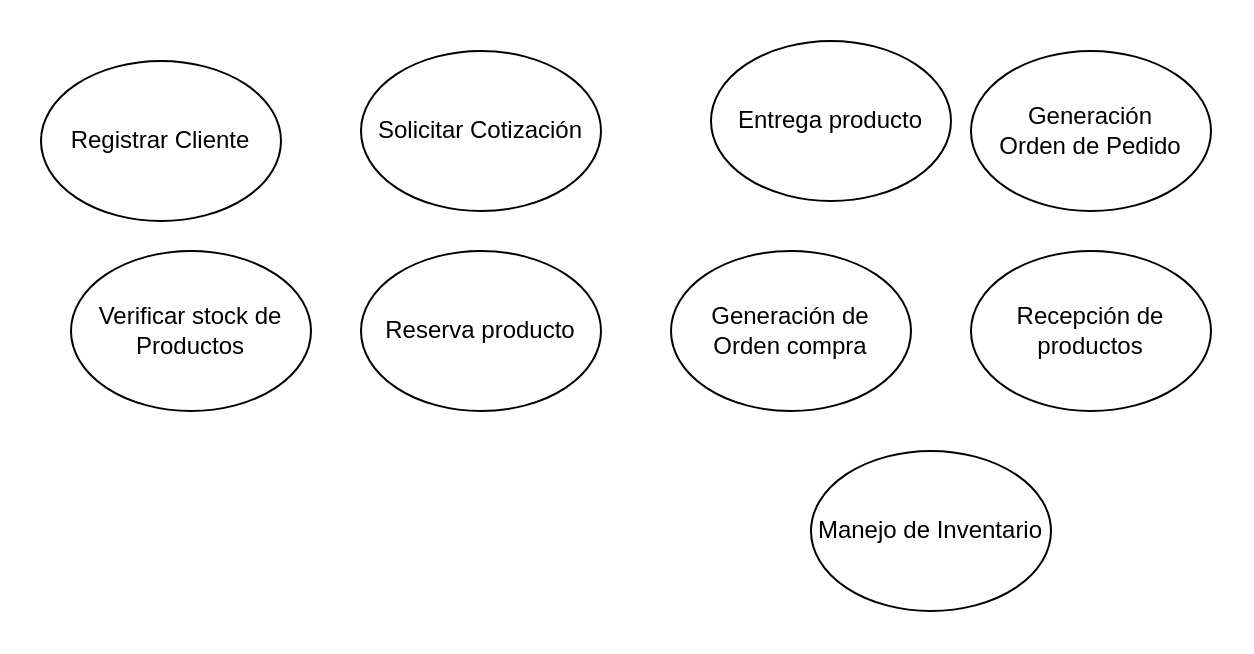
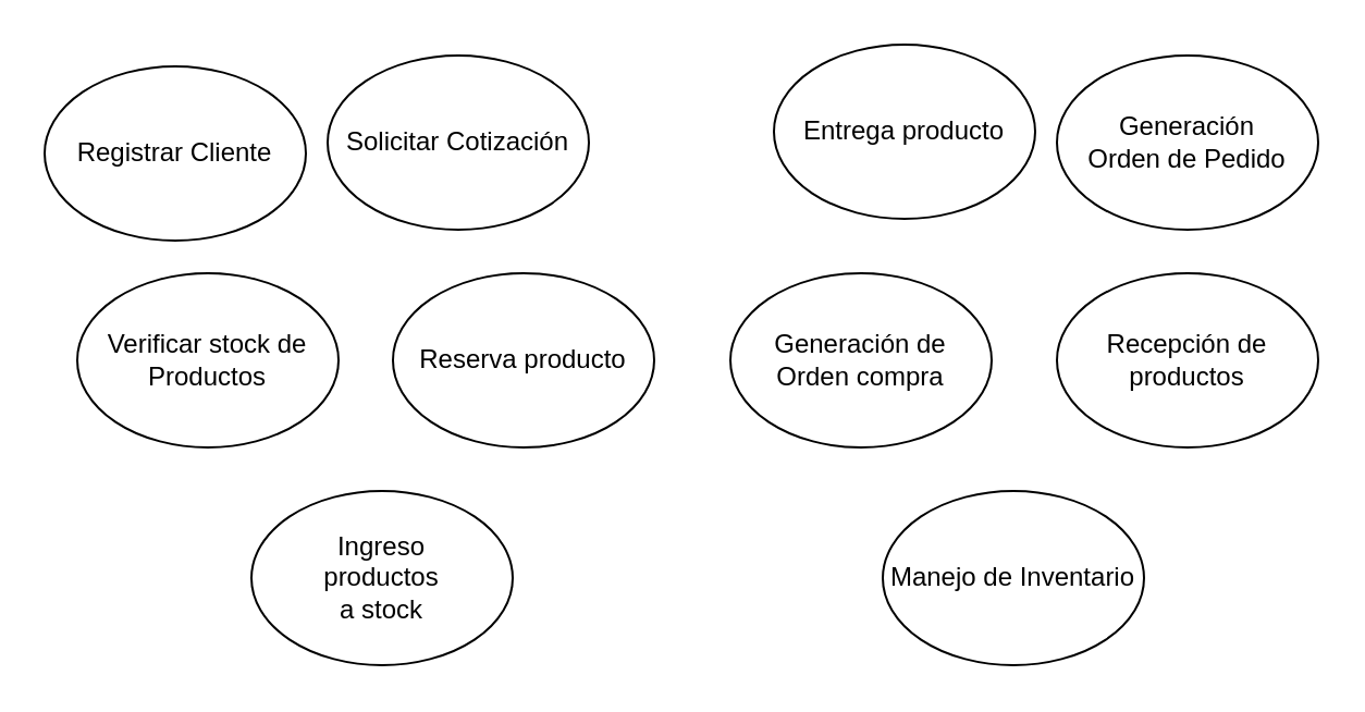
- <mxCell id="5" value="Solicitar Cotización" style="ellipse;whiteSpace=wrap;html=1;" vertex="1" parent="1"><mxGeometry x="180" y="25" width="120" height="80" as="geometry" /></mxCell>
+ <mxCell id="5" value="Solicitar Cotización" style="ellipse;whiteSpace=wrap;html=1;" vertex="1" parent="1"><mxGeometry x="150" y="25" width="120" height="80" as="geometry" /></mxCell>
+ <mxCell id="10" value="Ingreso &lt;br&gt;productos&lt;br&gt;a stock" style="ellipse;whiteSpace=wrap;html=1;" vertex="1" parent="1"><mxGeometry x="115" y="225" width="120" height="80" as="geometry" /></mxCell>
